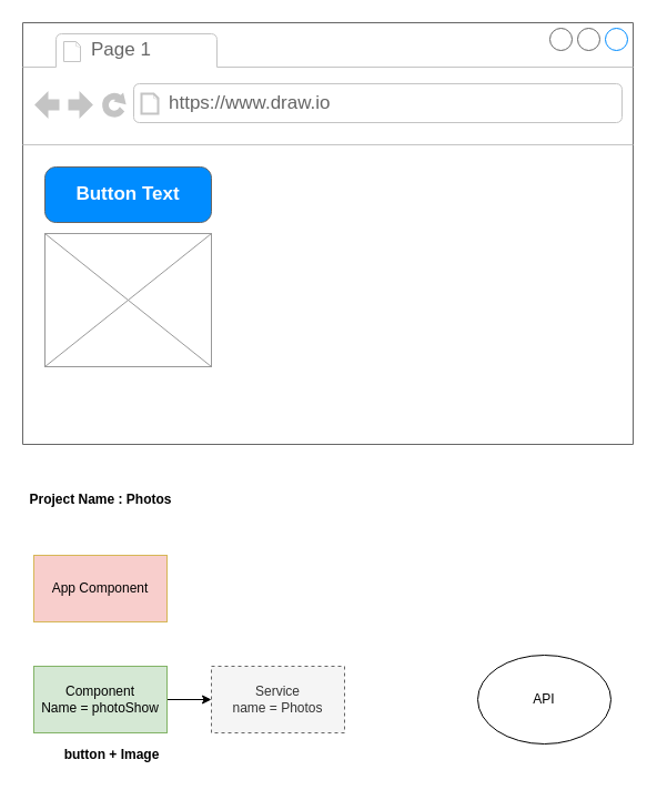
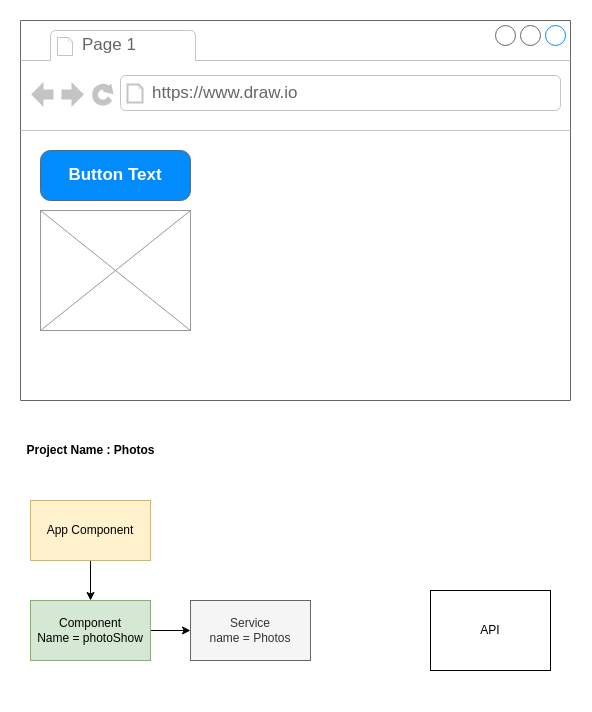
- <mxCell id="8" value="App Component" style="rounded=0;whiteSpace=wrap;html=1;fillColor=#f8cecc;strokeColor=#d6b656;" parent="1" vertex="1"><mxGeometry x="30" y="500" width="120" height="60" as="geometry" /></mxCell>
+ <mxCell id="8" value="App Component" style="rounded=0;whiteSpace=wrap;html=1;fillColor=#fff2cc;strokeColor=#d6b656;" parent="1" vertex="1"><mxGeometry x="30" y="500" width="120" height="60" as="geometry" /></mxCell>
+ <mxCell id="7" value="" style="edgeStyle=orthogonalEdgeStyle;rounded=0;orthogonalLoop=1;jettySize=auto;html=1;" parent="1" source="8" target="10" edge="1"><mxGeometry relative="1" as="geometry" /></mxCell>
- <mxCell id="12" value="Service&lt;br&gt;name = Photos" style="rounded=0;whiteSpace=wrap;html=1;fillColor=#f5f5f5;strokeColor=#666666;fontColor=#333333;dashed=1;" parent="1" vertex="1"><mxGeometry x="190" y="600" width="120" height="60" as="geometry" /></mxCell>
+ <mxCell id="12" value="Service&lt;br&gt;name = Photos" style="rounded=0;whiteSpace=wrap;html=1;fillColor=#f5f5f5;strokeColor=#666666;fontColor=#333333;" parent="1" vertex="1"><mxGeometry x="190" y="600" width="120" height="60" as="geometry" /></mxCell>
- <mxCell id="13" value="API" style="ellipse;whiteSpace=wrap;html=1;" parent="1" vertex="1"><mxGeometry x="430" y="590" width="120" height="80" as="geometry" /></mxCell>
+ <mxCell id="13" value="API" style="whiteSpace=wrap;html=1;rounded=0;" parent="1" vertex="1"><mxGeometry x="430" y="590" width="120" height="80" as="geometry" /></mxCell>
- <mxCell id="14" value="button + Image" style="text;html=1;align=center;verticalAlign=middle;resizable=0;points=[];autosize=1;fontStyle=1" parent="1" vertex="1"><mxGeometry x="50" y="670" width="100" height="20" as="geometry" /></mxCell>
